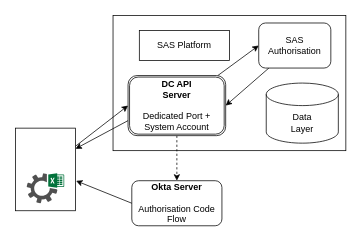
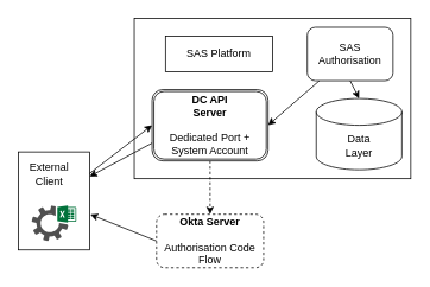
- <mxCell id="3" style="edgeStyle=none;html=1;entryX=0;entryY=0.5;entryDx=0;entryDy=0;" edge="1" parent="1" source="6" target="9"><mxGeometry relative="1" as="geometry" /></mxCell>
+ <mxCell id="8" style="edgeStyle=none;html=1;exitX=0.5;exitY=1;exitDx=0;exitDy=0;entryX=0.5;entryY=0;entryDx=0;entryDy=0;entryPerimeter=0;" edge="1" parent="1" source="9" target="18"><mxGeometry relative="1" as="geometry" /></mxCell>
+ <mxCell id="14" value="External Client" style="text;html=1;strokeColor=none;fillColor=none;align=center;verticalAlign=middle;whiteSpace=wrap;rounded=0;" vertex="1" parent="11"><mxGeometry x="5" y="10" width="60" height="30" as="geometry" /></mxCell>
- <mxCell id="17" value="&lt;b&gt;Okta Server&lt;br&gt;&lt;/b&gt;&lt;br&gt;Authorisation Code Flow" style="rounded=1;whiteSpace=wrap;html=1;fillColor=none;" vertex="1" parent="1"><mxGeometry x="175" y="240" width="120" height="60" as="geometry" /></mxCell>
+ <mxCell id="17" value="&lt;b&gt;Okta Server&lt;br&gt;&lt;/b&gt;&lt;br&gt;Authorisation Code Flow" style="rounded=1;whiteSpace=wrap;html=1;fillColor=none;dashed=1;" vertex="1" parent="1"><mxGeometry x="175" y="240" width="120" height="60" as="geometry" /></mxCell>
